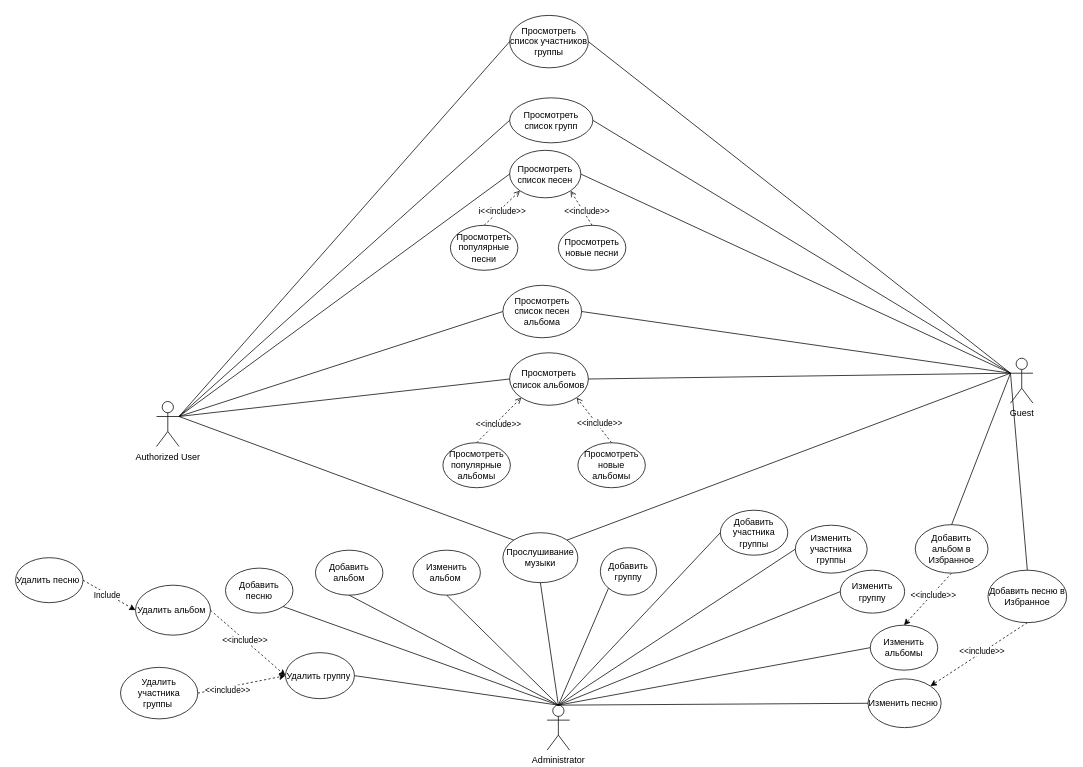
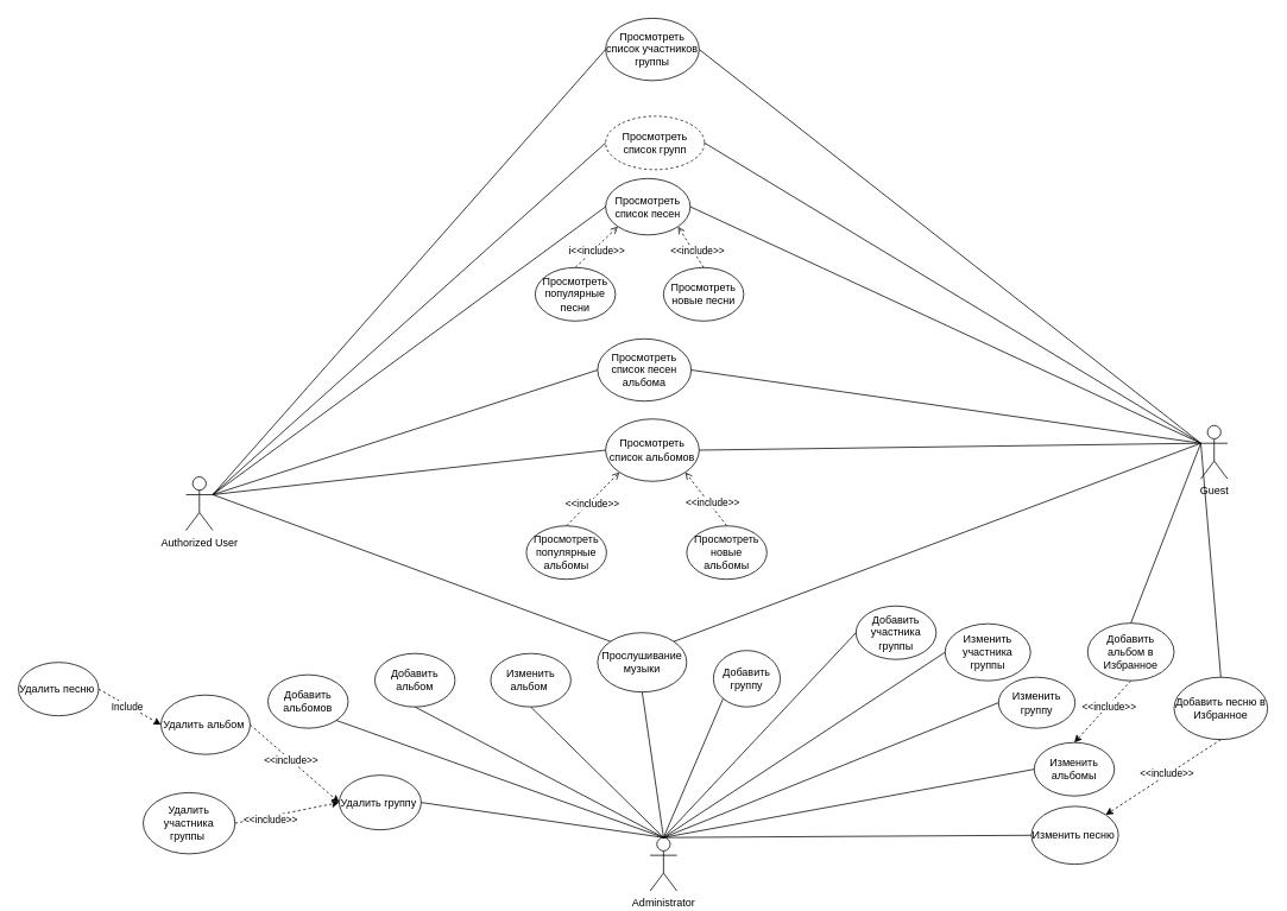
- <mxCell id="28" value="Просмотреть список групп" style="ellipse;whiteSpace=wrap;html=1;" parent="1" vertex="1"><mxGeometry x="679" y="130" width="111" height="60" as="geometry" /></mxCell>
+ <mxCell id="28" value="Просмотреть список групп" style="ellipse;whiteSpace=wrap;html=1;dashed=1;" parent="1" vertex="1"><mxGeometry x="679" y="130" width="111" height="60" as="geometry" /></mxCell>
- <mxCell id="5" value="Добавить песню" style="ellipse;whiteSpace=wrap;html=1;" parent="1" vertex="1"><mxGeometry x="300" y="757.26" width="90" height="60" as="geometry" /></mxCell>
+ <mxCell id="5" value="Добавить альбомов" style="ellipse;whiteSpace=wrap;html=1;" parent="1" vertex="1"><mxGeometry x="300" y="757.26" width="90" height="60" as="geometry" /></mxCell>
